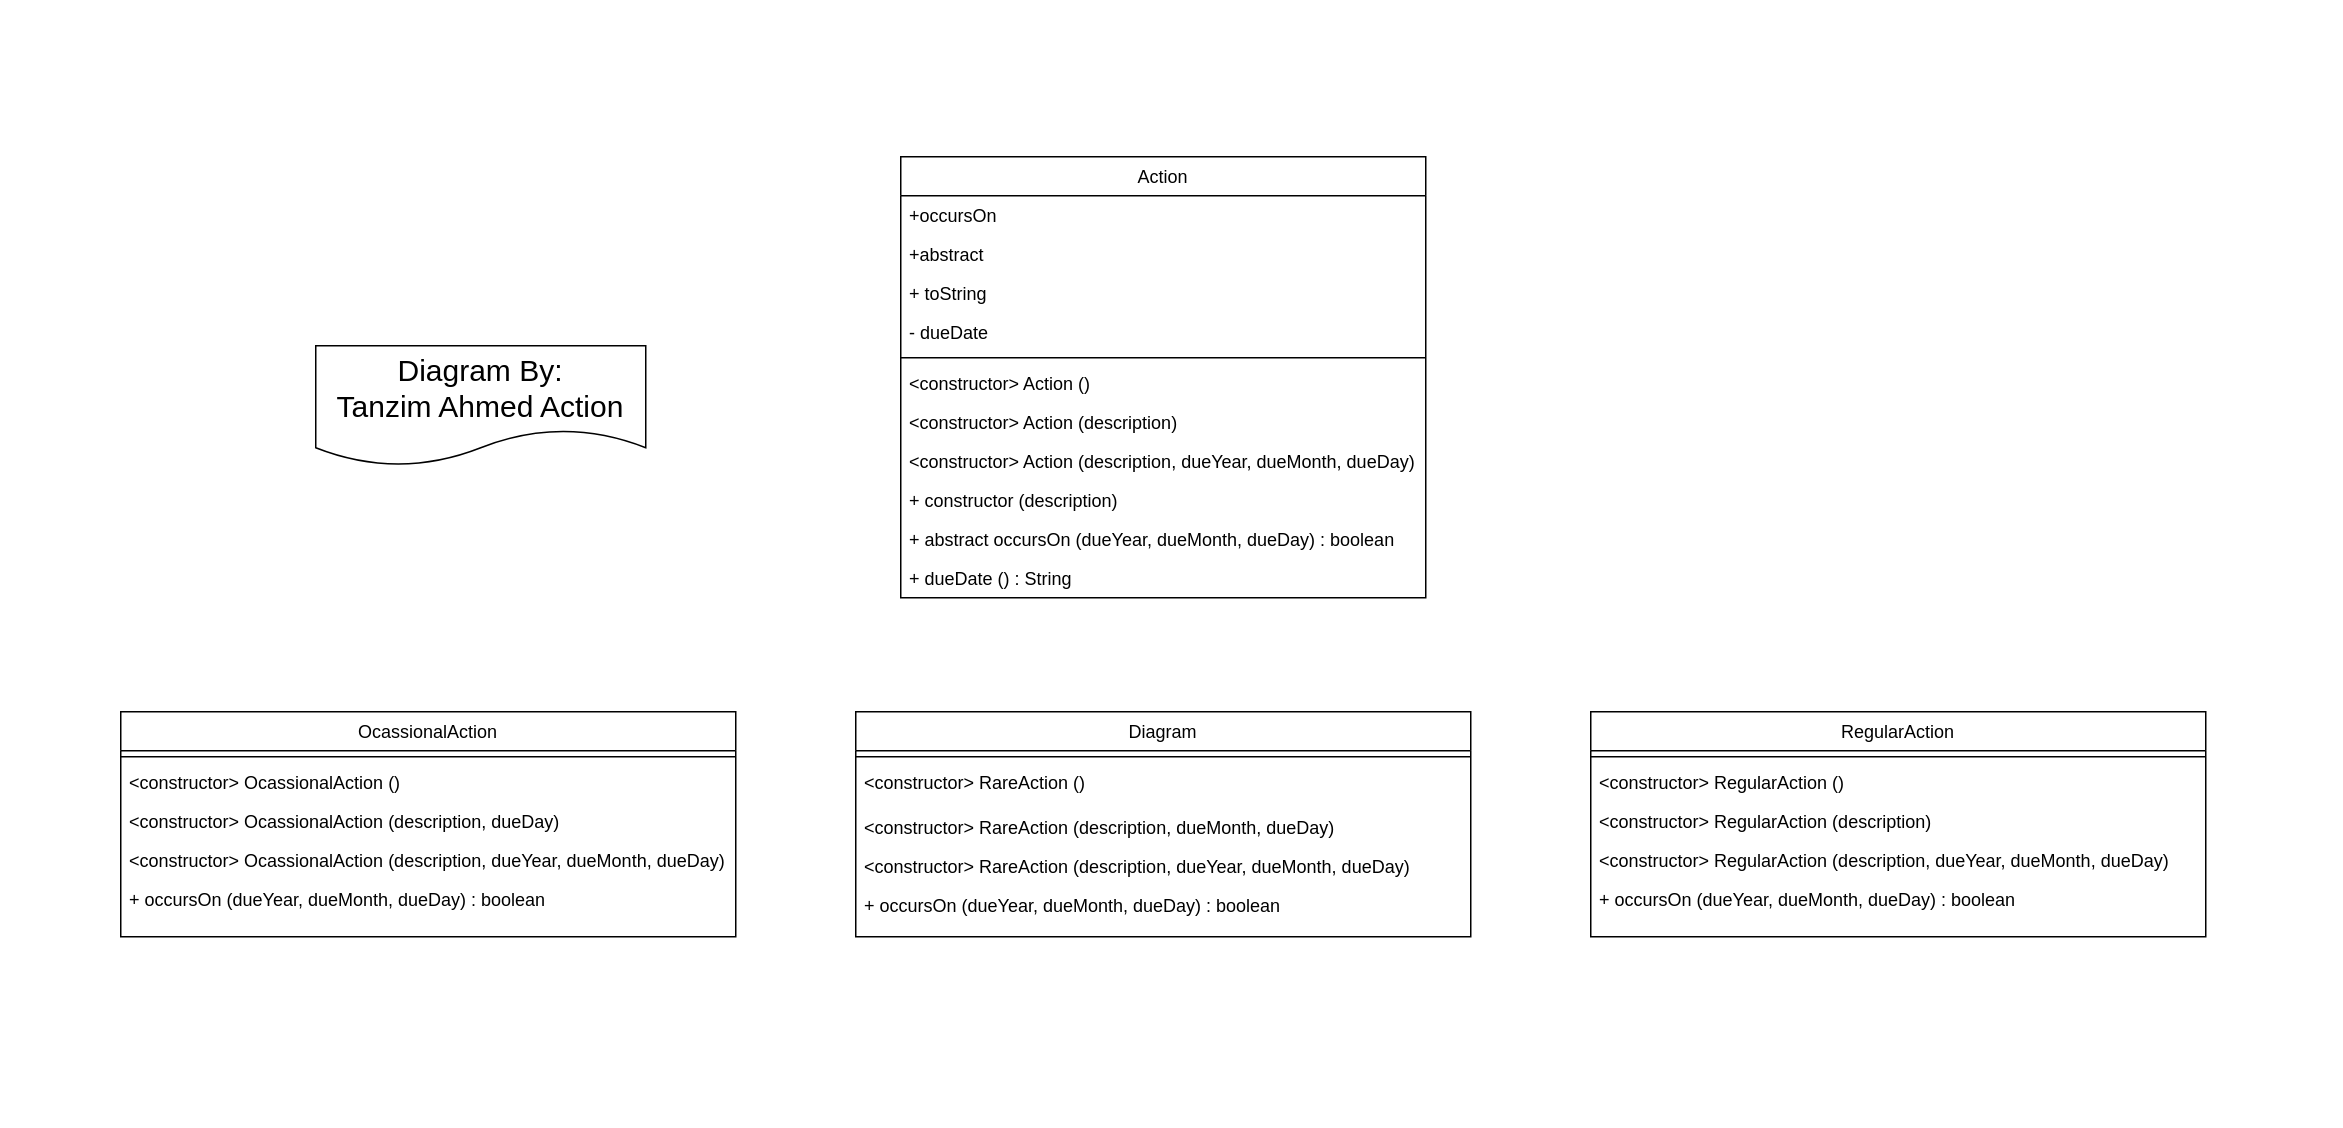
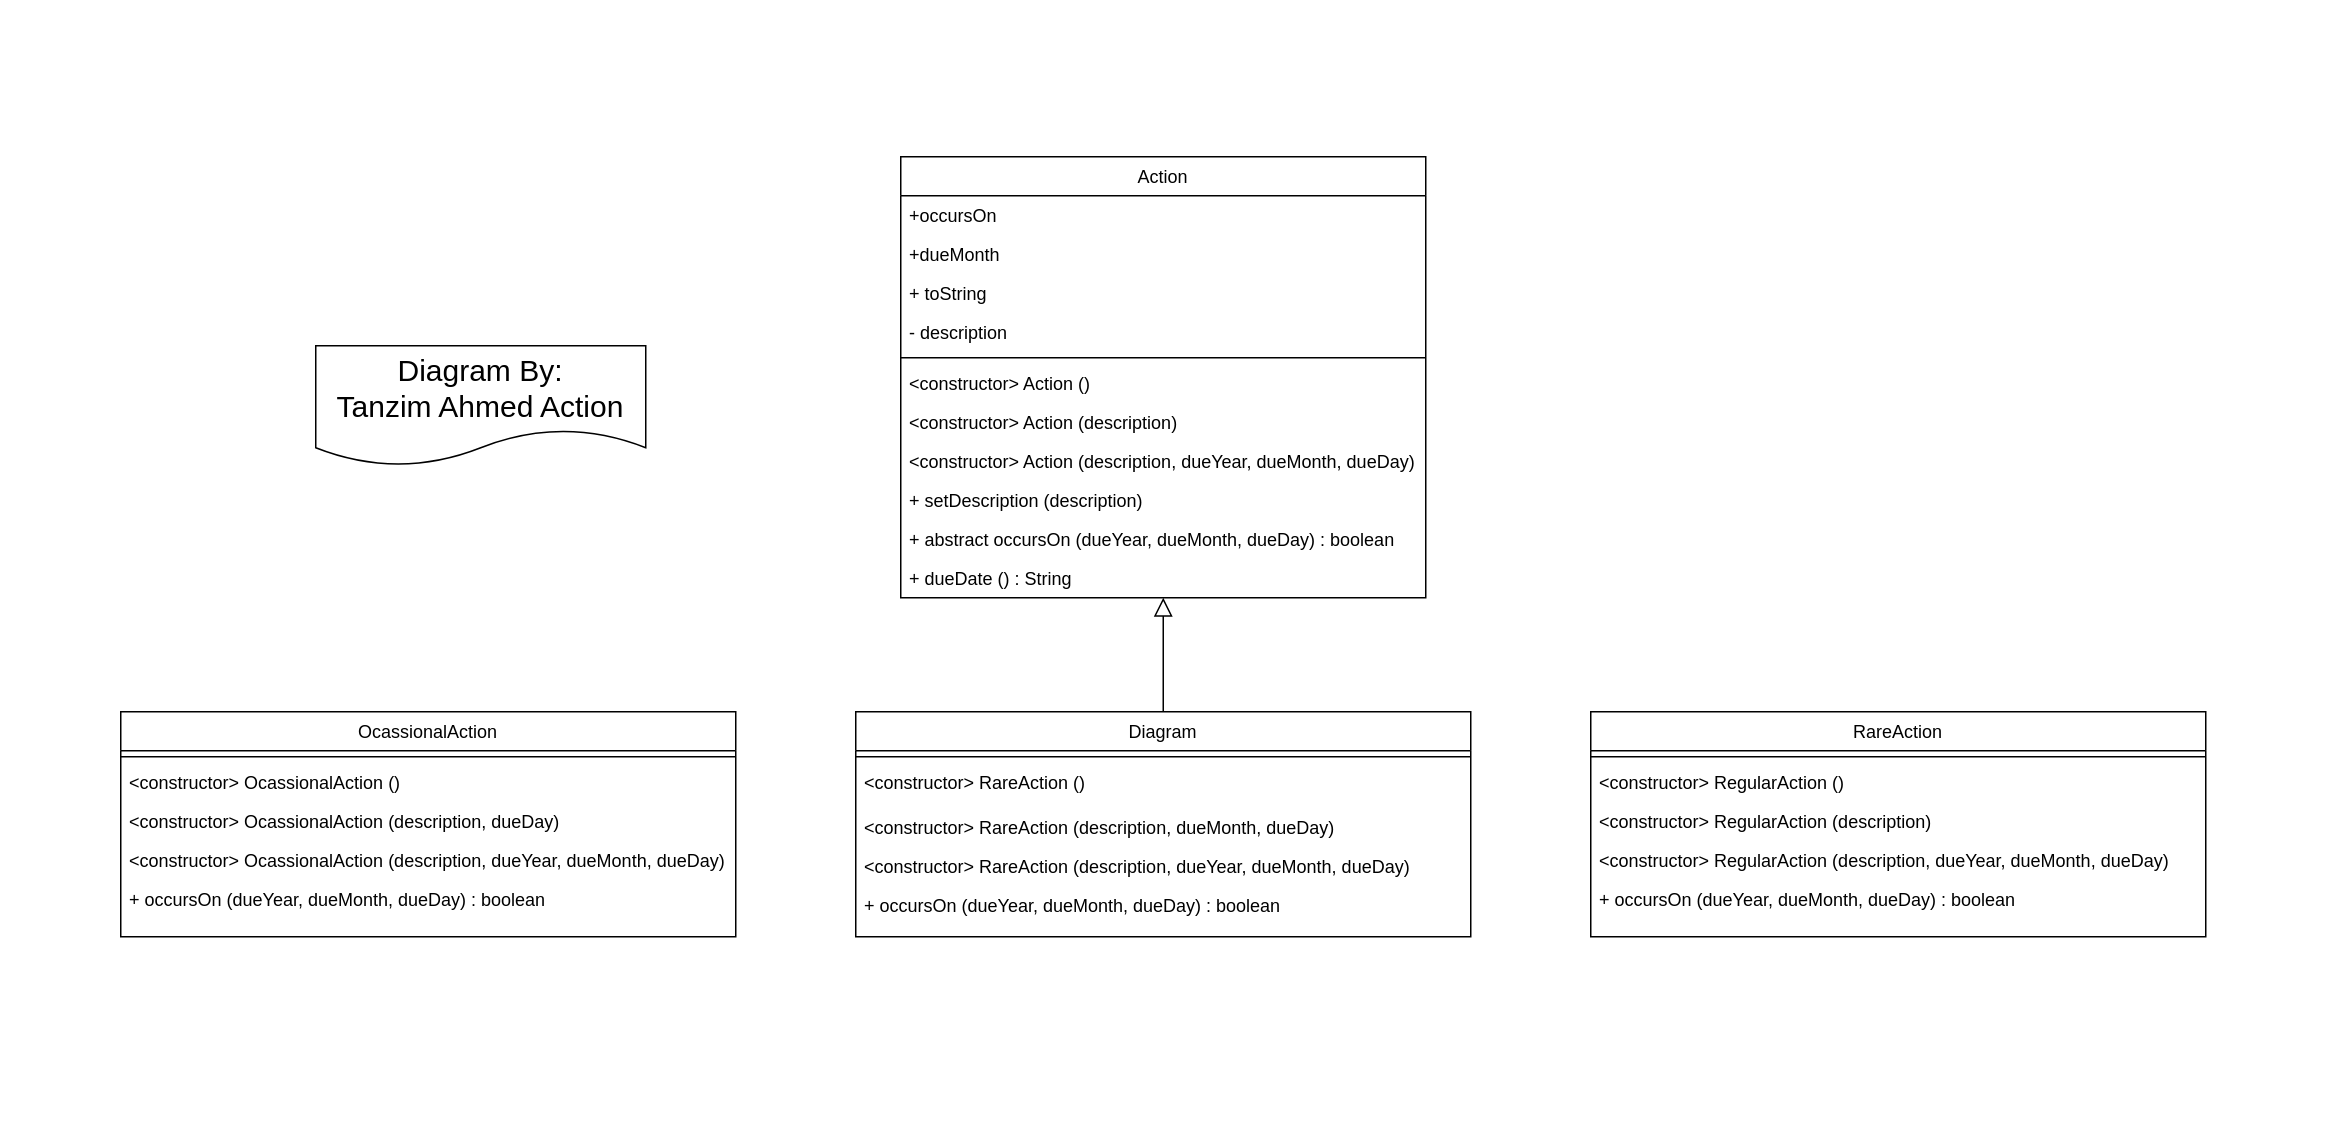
- <mxCell id="10" value="+abstract" style="text;align=left;verticalAlign=top;spacingLeft=4;spacingRight=4;overflow=hidden;rotatable=0;points=[[0,0.5],[1,0.5]];portConstraint=eastwest;rounded=0;shadow=0;html=0;" parent="8" vertex="1"><mxGeometry y="52" width="350" height="26" as="geometry" /></mxCell>
+ <mxCell id="10" value="+dueMonth" style="text;align=left;verticalAlign=top;spacingLeft=4;spacingRight=4;overflow=hidden;rotatable=0;points=[[0,0.5],[1,0.5]];portConstraint=eastwest;rounded=0;shadow=0;html=0;" parent="8" vertex="1"><mxGeometry y="52" width="350" height="26" as="geometry" /></mxCell>
- <mxCell id="12" value="- dueDate" style="text;align=left;verticalAlign=top;spacingLeft=4;spacingRight=4;overflow=hidden;rotatable=0;points=[[0,0.5],[1,0.5]];portConstraint=eastwest;" parent="8" vertex="1"><mxGeometry y="104" width="350" height="26" as="geometry" /></mxCell>
+ <mxCell id="12" value="- description" style="text;align=left;verticalAlign=top;spacingLeft=4;spacingRight=4;overflow=hidden;rotatable=0;points=[[0,0.5],[1,0.5]];portConstraint=eastwest;" parent="8" vertex="1"><mxGeometry y="104" width="350" height="26" as="geometry" /></mxCell>
- <mxCell id="17" value="+ constructor (description)" style="text;align=left;verticalAlign=top;spacingLeft=4;spacingRight=4;overflow=hidden;rotatable=0;points=[[0,0.5],[1,0.5]];portConstraint=eastwest;rounded=0;shadow=0;html=0;" vertex="1" parent="8"><mxGeometry y="216" width="350" height="26" as="geometry" /></mxCell>
+ <mxCell id="17" value="+ setDescription (description)" style="text;align=left;verticalAlign=top;spacingLeft=4;spacingRight=4;overflow=hidden;rotatable=0;points=[[0,0.5],[1,0.5]];portConstraint=eastwest;rounded=0;shadow=0;html=0;" vertex="1" parent="8"><mxGeometry y="216" width="350" height="26" as="geometry" /></mxCell>
+ <mxCell id="26" value="" style="endArrow=block;endSize=10;endFill=0;shadow=0;strokeWidth=1;rounded=0;edgeStyle=elbowEdgeStyle;elbow=vertical;" edge="1" parent="1" source="20" target="8"><mxGeometry width="160" relative="1" as="geometry"><mxPoint x="565" y="484" as="sourcePoint" /><mxPoint y="408" as="targetPoint" x="780" /></mxGeometry></mxCell>
- <mxCell id="27" value="RegularAction" style="swimlane;fontStyle=0;align=center;verticalAlign=top;childLayout=stackLayout;horizontal=1;startSize=26;horizontalStack=0;resizeParent=1;resizeLast=0;collapsible=1;marginBottom=0;rounded=0;shadow=0;strokeWidth=1;fillColor=#FFFFFF;" vertex="1" parent="1"><mxGeometry x="1060" y="474" width="410" height="150" as="geometry"><mxRectangle x="600" y="370" width="160" height="26" as="alternateBounds" /></mxGeometry></mxCell>
+ <mxCell id="27" value="RareAction" style="swimlane;fontStyle=0;align=center;verticalAlign=top;childLayout=stackLayout;horizontal=1;startSize=26;horizontalStack=0;resizeParent=1;resizeLast=0;collapsible=1;marginBottom=0;rounded=0;shadow=0;strokeWidth=1;fillColor=#FFFFFF;" vertex="1" parent="1"><mxGeometry x="1060" y="474" width="410" height="150" as="geometry"><mxRectangle x="600" y="370" width="160" height="26" as="alternateBounds" /></mxGeometry></mxCell>
